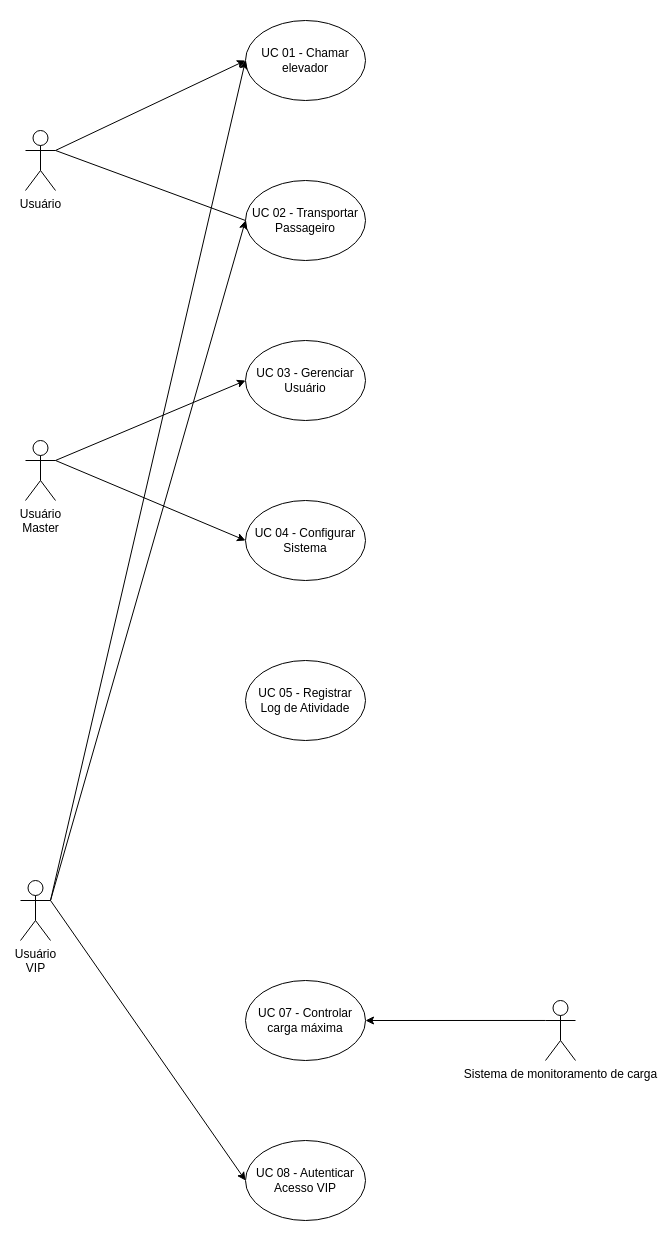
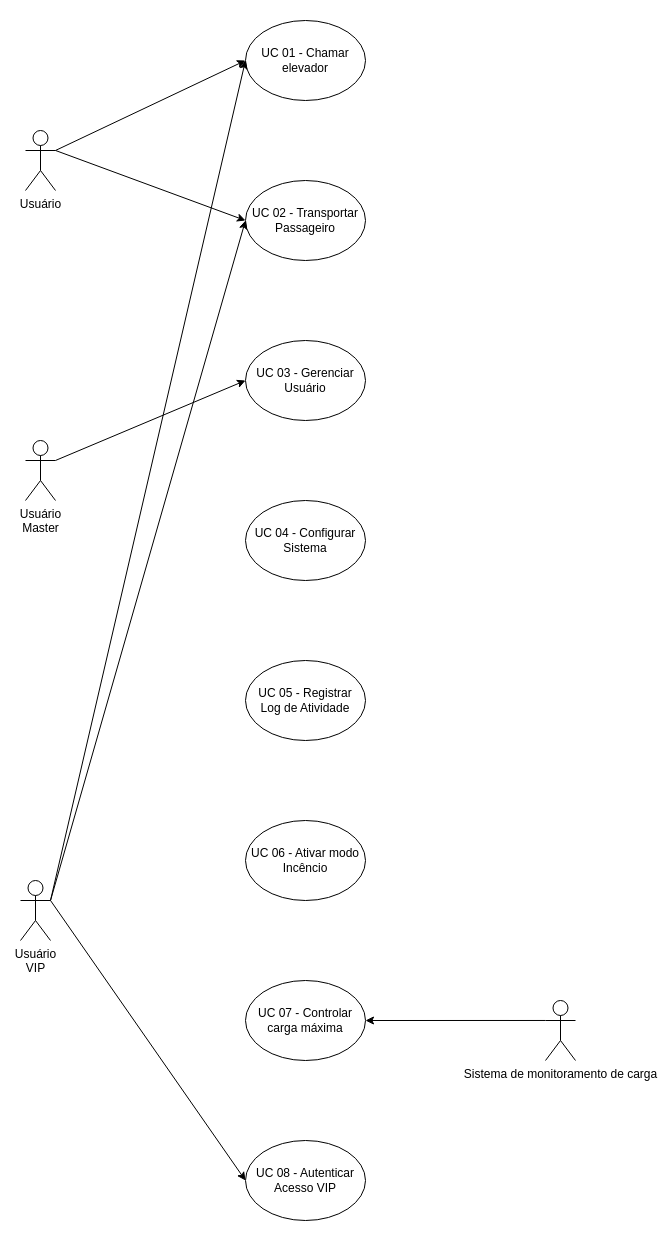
- <mxCell id="8" style="rounded=0;orthogonalLoop=1;jettySize=auto;html=1;exitX=1;exitY=0.333;exitDx=0;exitDy=0;exitPerimeter=0;entryX=0;entryY=0.5;entryDx=0;entryDy=0;endArrow=none;" edge="1" parent="1" source="9" target="3"><mxGeometry relative="1" as="geometry" /></mxCell>
+ <mxCell id="8" style="rounded=0;orthogonalLoop=1;jettySize=auto;html=1;exitX=1;exitY=0.333;exitDx=0;exitDy=0;exitPerimeter=0;entryX=0;entryY=0.5;entryDx=0;entryDy=0;" edge="1" parent="1" source="9" target="3"><mxGeometry relative="1" as="geometry" /></mxCell>
- <mxCell id="14" style="rounded=0;orthogonalLoop=1;jettySize=auto;html=1;exitX=1;exitY=0.333;exitDx=0;exitDy=0;exitPerimeter=0;entryX=0;entryY=0.5;entryDx=0;entryDy=0;" edge="1" parent="1" source="15" target="6"><mxGeometry relative="1" as="geometry" /></mxCell>
+ <mxCell id="10" value="UC 06 - Ativar modo Incêncio" style="ellipse;whiteSpace=wrap;html=1;" vertex="1" parent="1"><mxGeometry x="245" y="820" width="120" height="80" as="geometry" /></mxCell>
